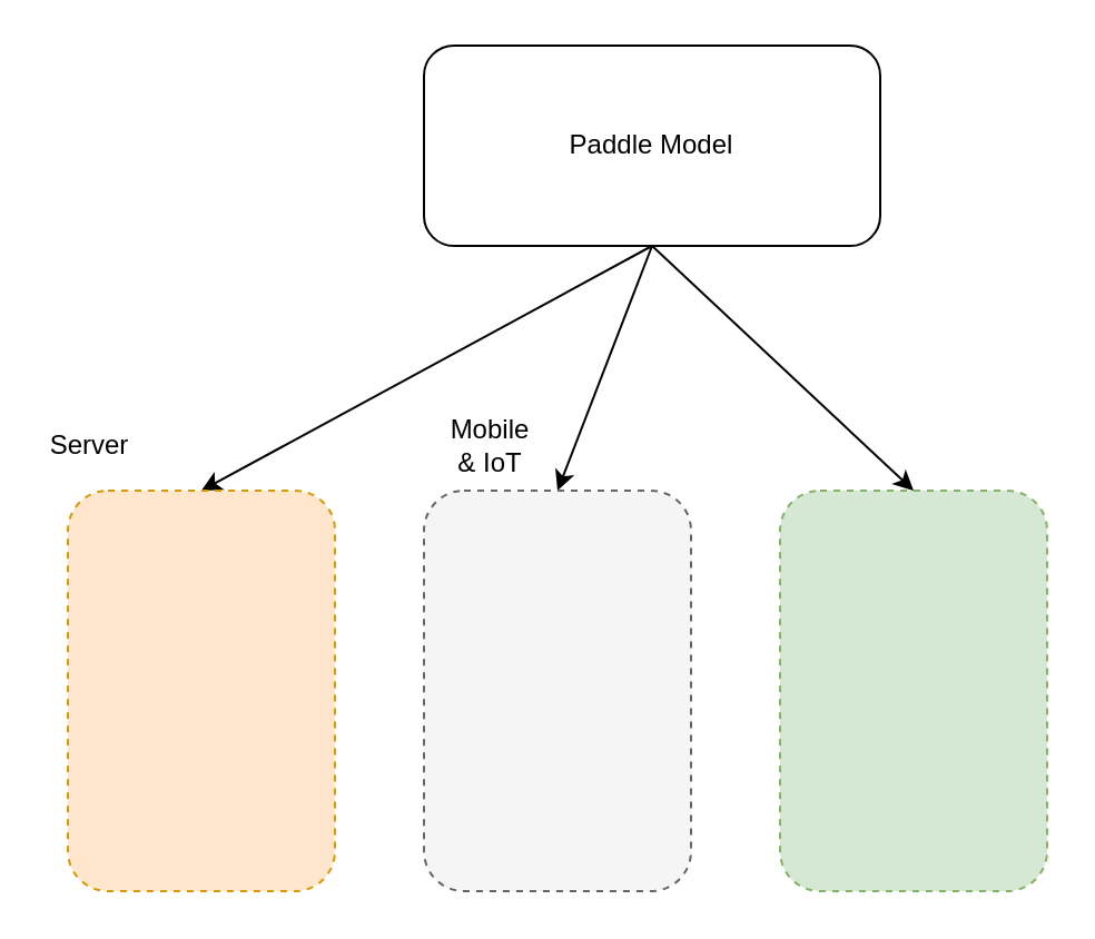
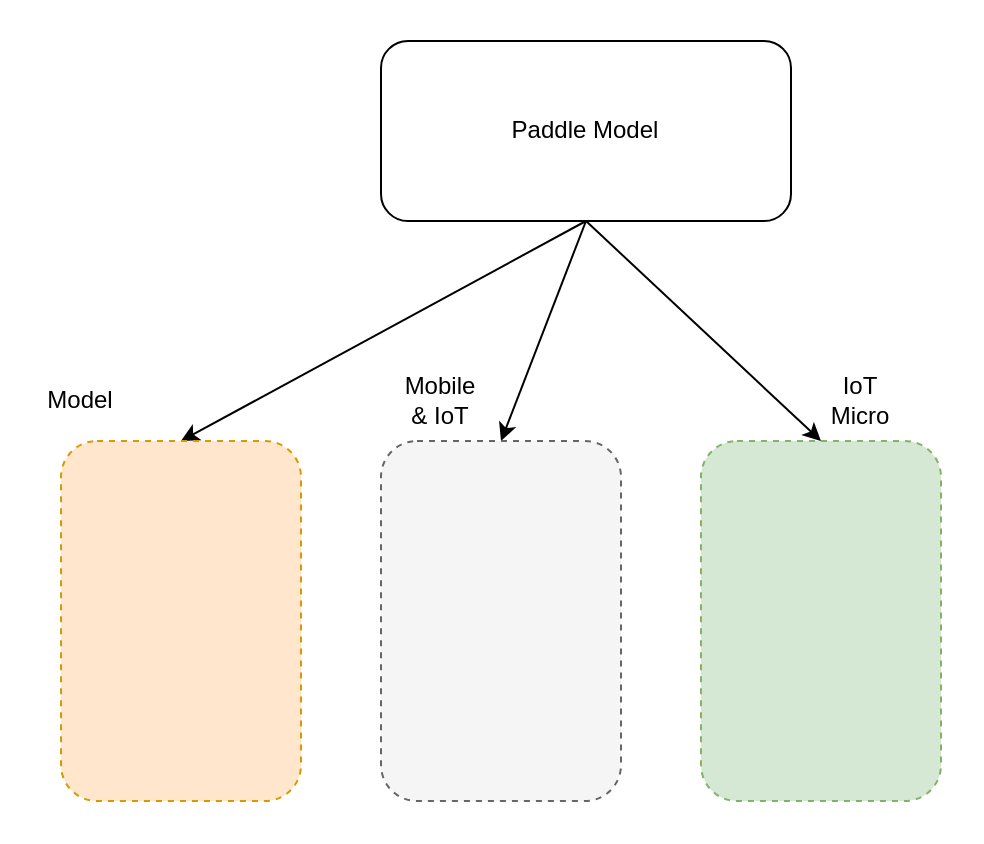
- <mxCell id="9" value="Server" style="text;html=1;strokeColor=none;fillColor=none;align=center;verticalAlign=middle;whiteSpace=wrap;rounded=0;dashed=1;" vertex="1" parent="1"><mxGeometry x="20" y="190" width="40" height="20" as="geometry" /></mxCell>
+ <mxCell id="9" value="Model" style="text;html=1;strokeColor=none;fillColor=none;align=center;verticalAlign=middle;whiteSpace=wrap;rounded=0;dashed=1;" vertex="1" parent="1"><mxGeometry x="20" y="190" width="40" height="20" as="geometry" /></mxCell>
+ <mxCell id="11" value="IoT Micro" style="text;html=1;strokeColor=none;fillColor=none;align=center;verticalAlign=middle;whiteSpace=wrap;rounded=0;dashed=1;" vertex="1" parent="1"><mxGeometry x="410" y="190" width="40" height="20" as="geometry" /></mxCell>
